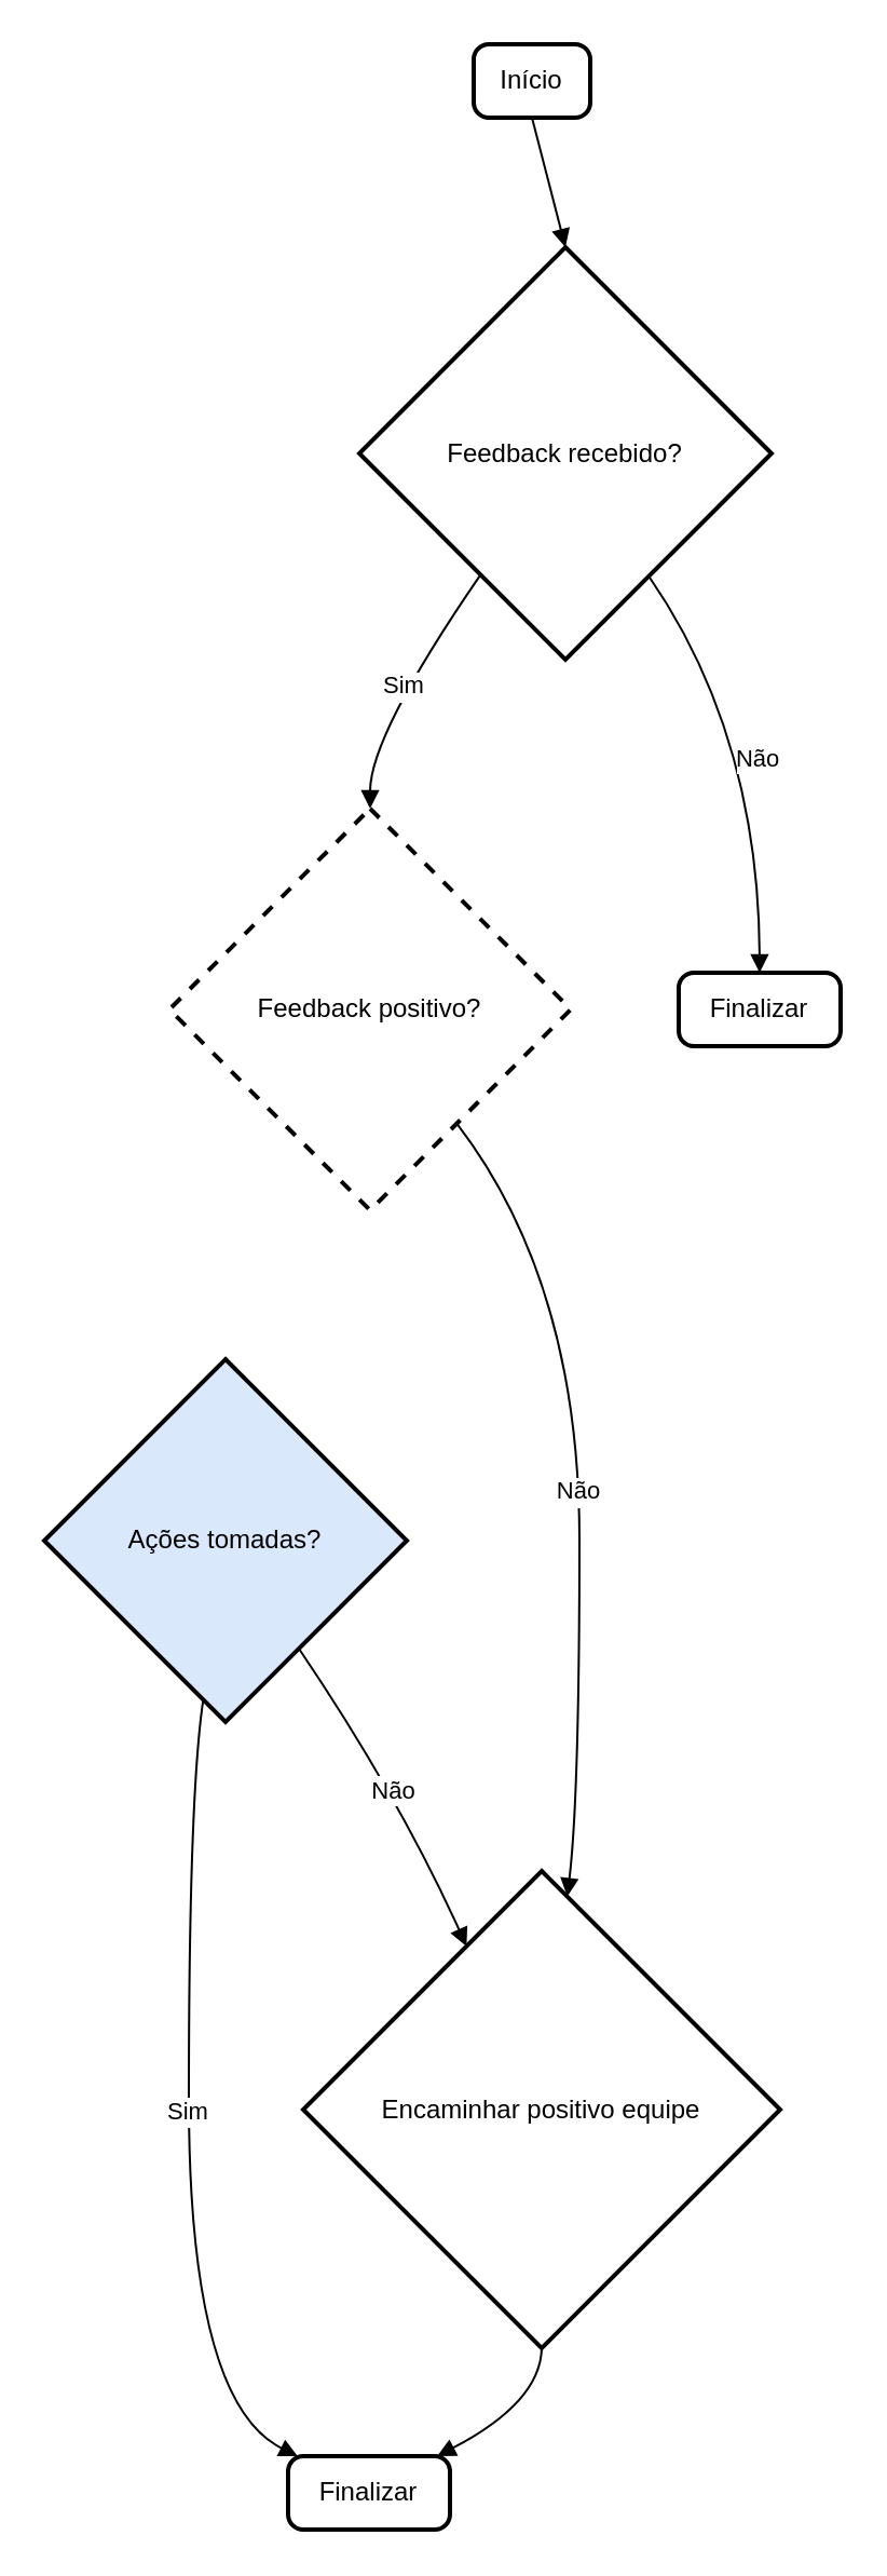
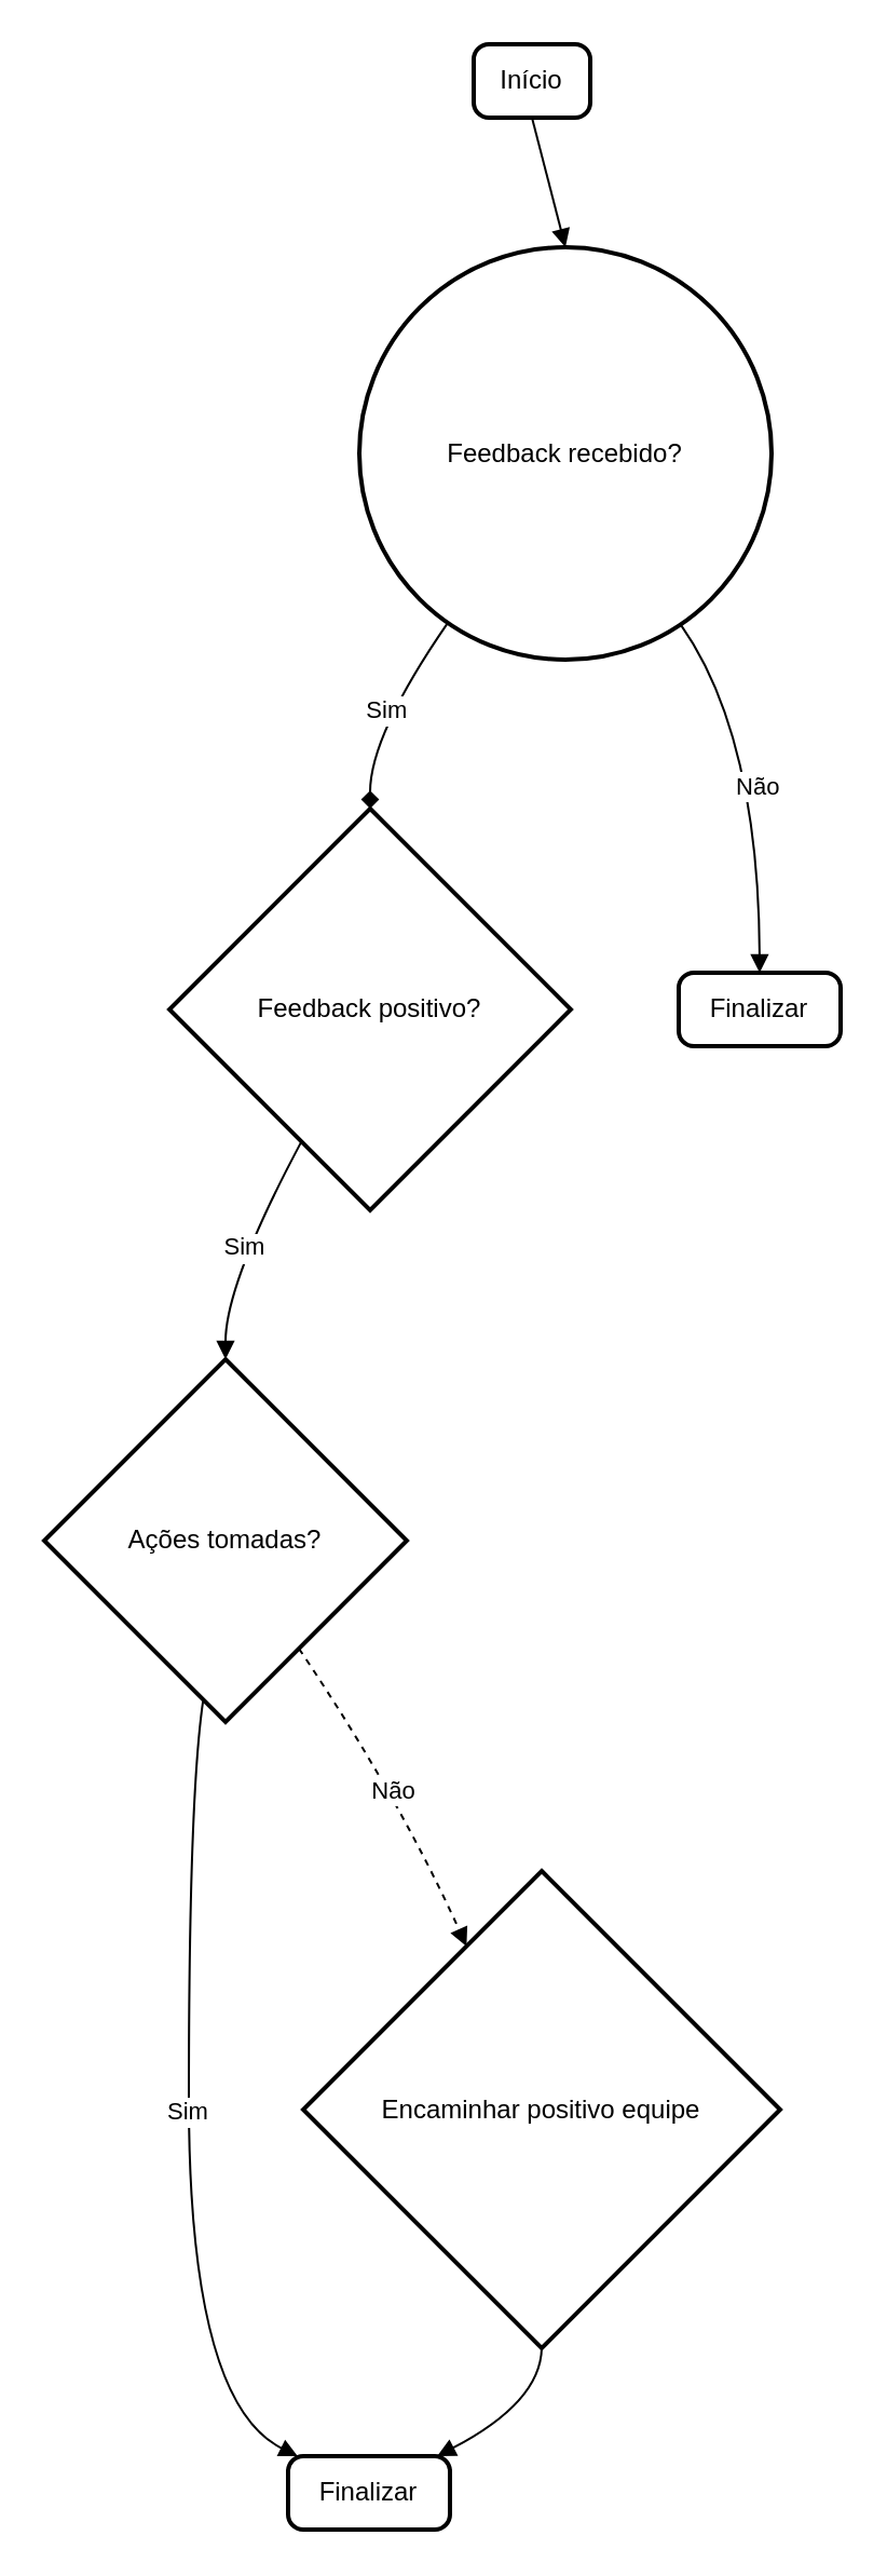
- <mxCell id="3" value="Feedback recebido?" style="rhombus;strokeWidth=2;whiteSpace=wrap;" vertex="1" parent="1"><mxGeometry x="166" y="114" width="191" height="191" as="geometry" /></mxCell>
+ <mxCell id="3" value="Feedback recebido?" style="ellipse;strokeWidth=2;whiteSpace=wrap;" vertex="1" parent="1"><mxGeometry x="166" y="114" width="191" height="191" as="geometry" /></mxCell>
- <mxCell id="10" value="Sim" style="curved=1;startArrow=none;endArrow=block;exitX=0.15;exitY=1;entryX=0.5;entryY=0;" edge="1" parent="1" source="3" target="4"><mxGeometry relative="1" as="geometry"><Array as="points"><mxPoint x="171" y="340" /></Array></mxGeometry></mxCell>
+ <mxCell id="10" value="Sim" style="curved=1;startArrow=none;endArrow=diamond;exitX=0.15;exitY=1;entryX=0.5;entryY=0;" edge="1" parent="1" source="3" target="4"><mxGeometry relative="1" as="geometry"><Array as="points"><mxPoint x="171" y="340" /></Array></mxGeometry></mxCell>
- <mxCell id="4" value="Feedback positivo?" style="rhombus;strokeWidth=2;whiteSpace=wrap;dashed=1;" vertex="1" parent="1"><mxGeometry x="78" y="374" width="186" height="186" as="geometry" /></mxCell>
+ <mxCell id="4" value="Feedback positivo?" style="rhombus;strokeWidth=2;whiteSpace=wrap;" vertex="1" parent="1"><mxGeometry x="78" y="374" width="186" height="186" as="geometry" /></mxCell>
+ <mxCell id="12" value="Sim" style="curved=1;startArrow=none;endArrow=block;exitX=0.24;exitY=1;entryX=0.5;entryY=0;" edge="1" parent="1" source="4" target="6"><mxGeometry relative="1" as="geometry"><Array as="points"><mxPoint x="104" y="594" /></Array></mxGeometry></mxCell>
- <mxCell id="13" value="Não" style="curved=1;startArrow=none;endArrow=block;exitX=0.88;exitY=1;entryX=0.56;entryY=0;" edge="1" parent="1" source="4" target="7"><mxGeometry relative="1" as="geometry"><Array as="points"><mxPoint x="268" y="594" /><mxPoint x="268" y="831" /></Array></mxGeometry></mxCell>
- <mxCell id="6" value="Ações tomadas?" style="rhombus;strokeWidth=2;whiteSpace=wrap;fillColor=#dae8fc;" vertex="1" parent="1"><mxGeometry y="629" width="168" height="168" as="geometry" x="20" /></mxCell>
+ <mxCell id="6" value="Ações tomadas?" style="rhombus;strokeWidth=2;whiteSpace=wrap;" vertex="1" parent="1"><mxGeometry y="629" width="168" height="168" as="geometry" x="20" /></mxCell>
- <mxCell id="15" value="Não" style="curved=1;startArrow=none;endArrow=block;exitX=0.84;exitY=1;entryX=0.27;entryY=0;" edge="1" parent="1" source="6" target="7"><mxGeometry relative="1" as="geometry"><Array as="points"><mxPoint x="184" y="831" /></Array></mxGeometry></mxCell>
+ <mxCell id="15" value="Não" style="curved=1;startArrow=none;endArrow=block;exitX=0.84;exitY=1;entryX=0.27;entryY=0;dashed=1;" edge="1" parent="1" source="6" target="7"><mxGeometry relative="1" as="geometry"><Array as="points"><mxPoint x="184" y="831" /></Array></mxGeometry></mxCell>
